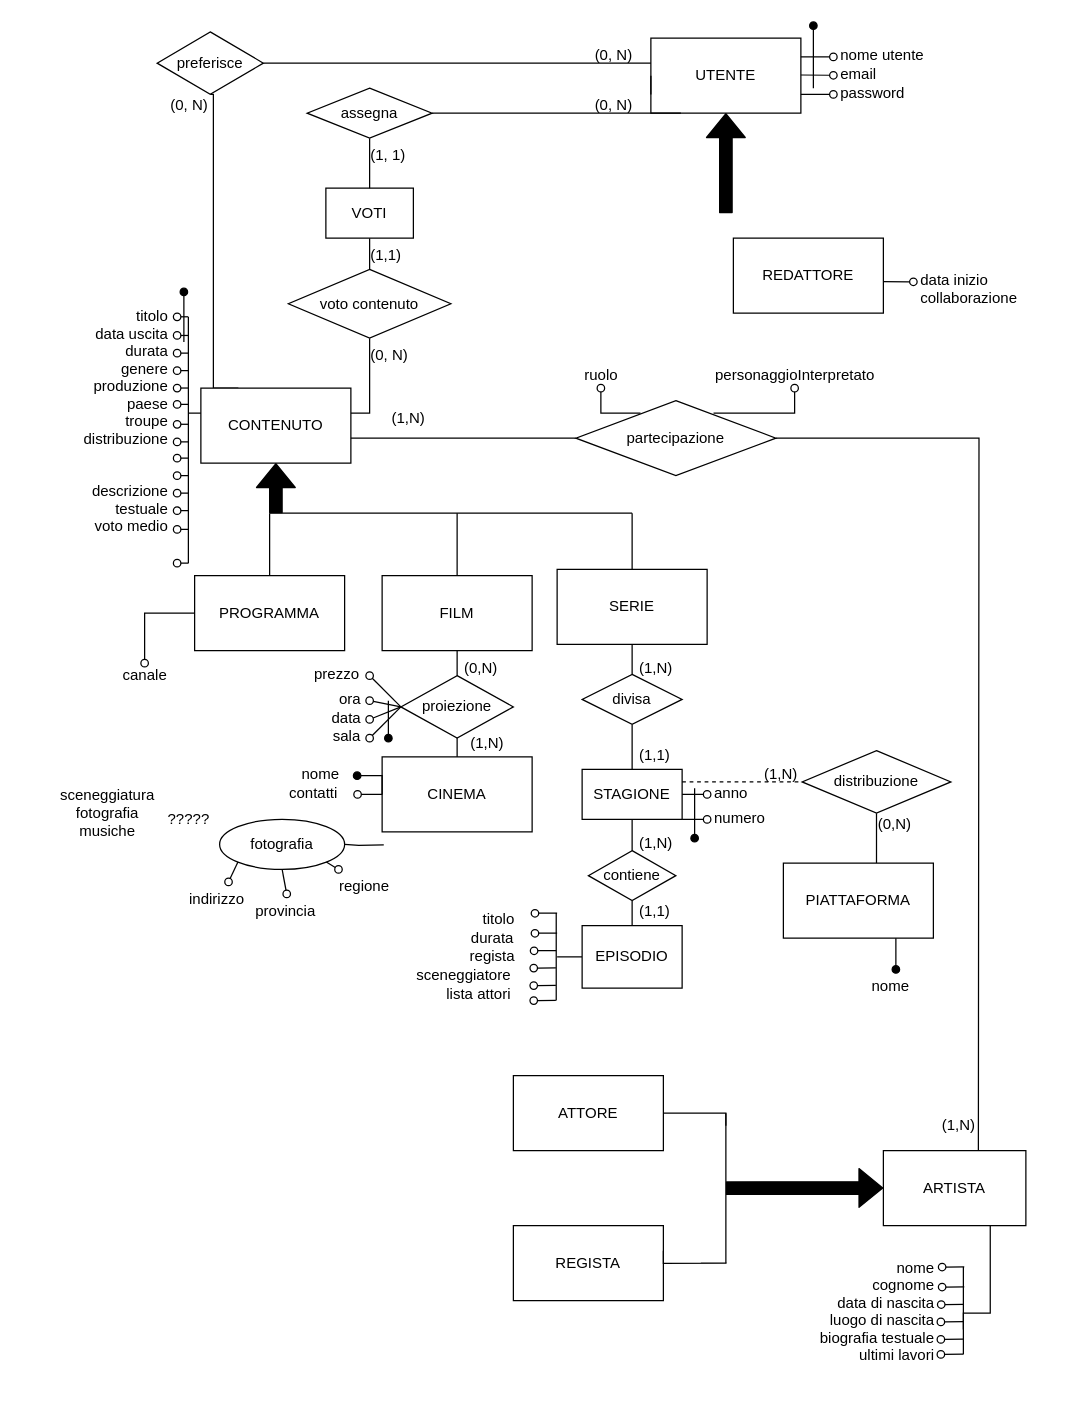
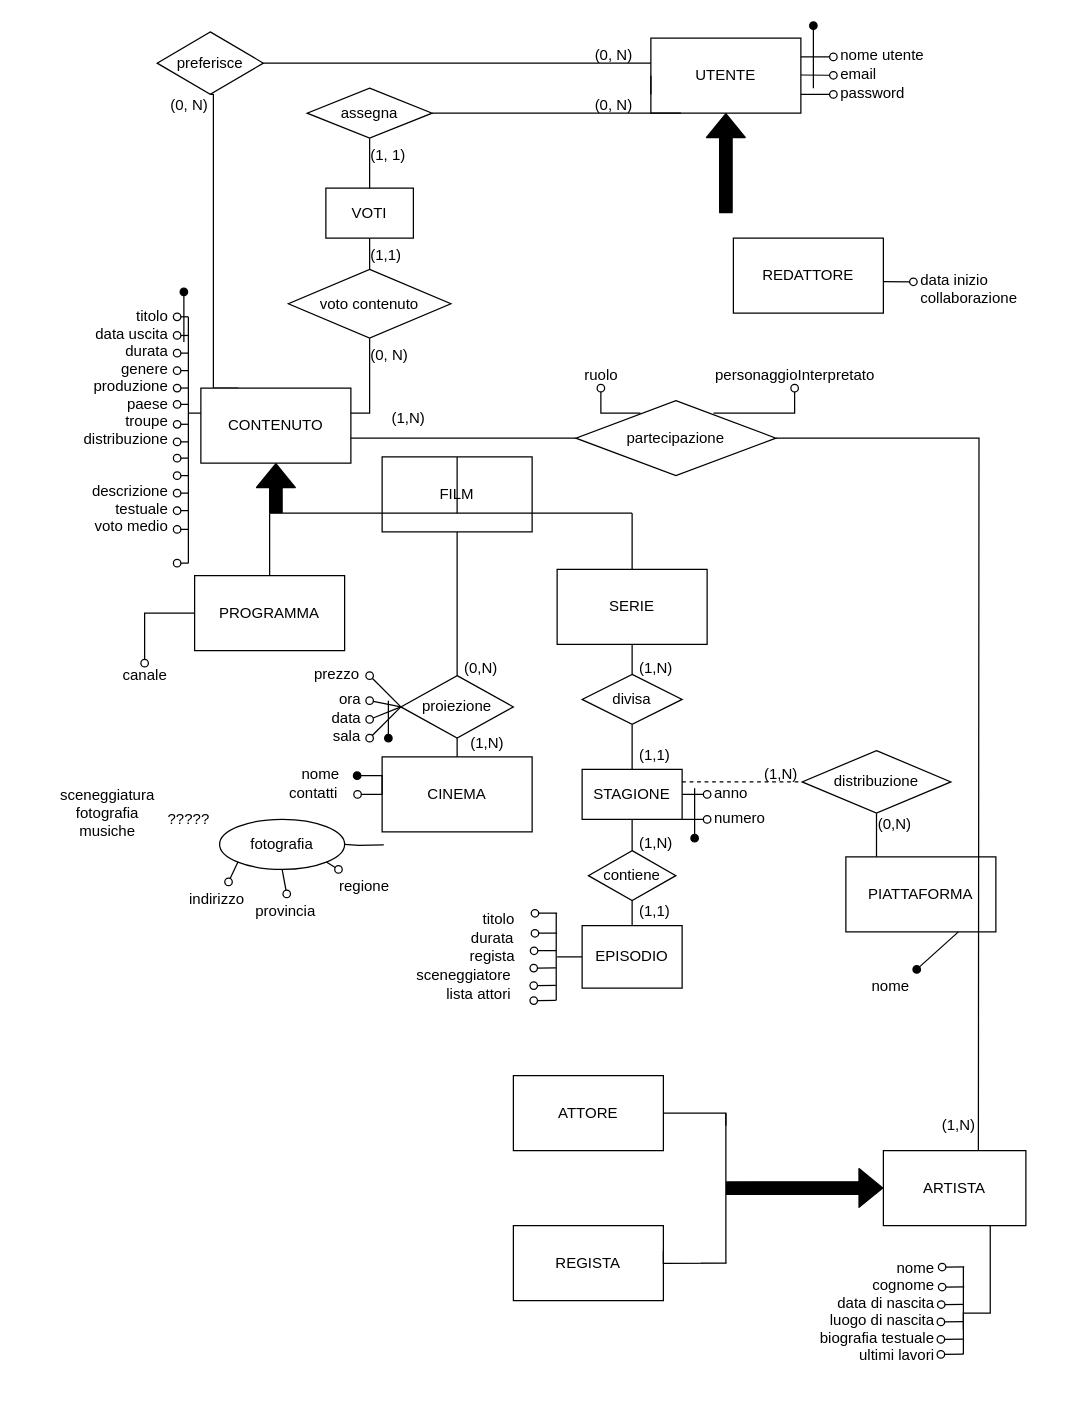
- <mxCell id="7" value="&lt;div&gt;FILM&lt;/div&gt;" style="rounded=0;whiteSpace=wrap;html=1;" parent="1" vertex="1"><mxGeometry x="305" y="460" width="120" height="60" as="geometry" /></mxCell>
+ <mxCell id="7" value="&lt;div&gt;FILM&lt;/div&gt;" style="rounded=0;whiteSpace=wrap;html=1;" parent="1" vertex="1"><mxGeometry x="305" y="365" width="120" height="60" as="geometry" /></mxCell>
- <mxCell id="11" value="PIATTAFORMA" style="rounded=0;whiteSpace=wrap;html=1;" parent="1" vertex="1"><mxGeometry x="626" y="690" width="120" height="60" as="geometry" /></mxCell>
+ <mxCell id="11" value="PIATTAFORMA" style="rounded=0;whiteSpace=wrap;html=1;" parent="1" vertex="1"><mxGeometry x="676" y="685" width="120" height="60" as="geometry" /></mxCell>
